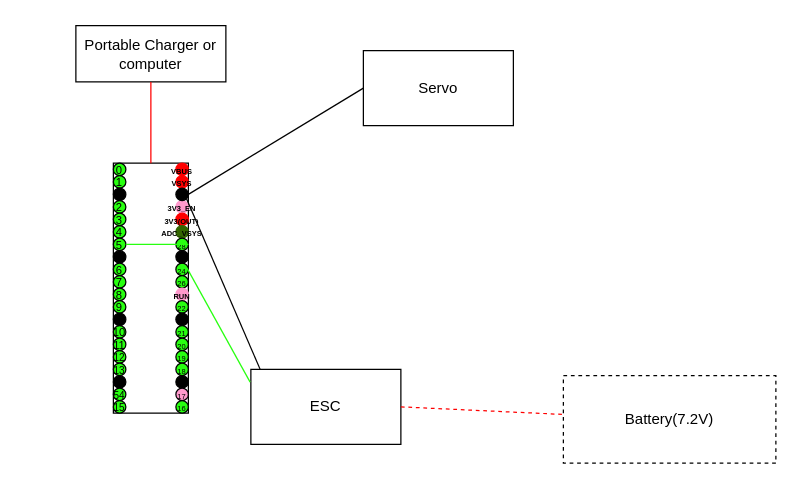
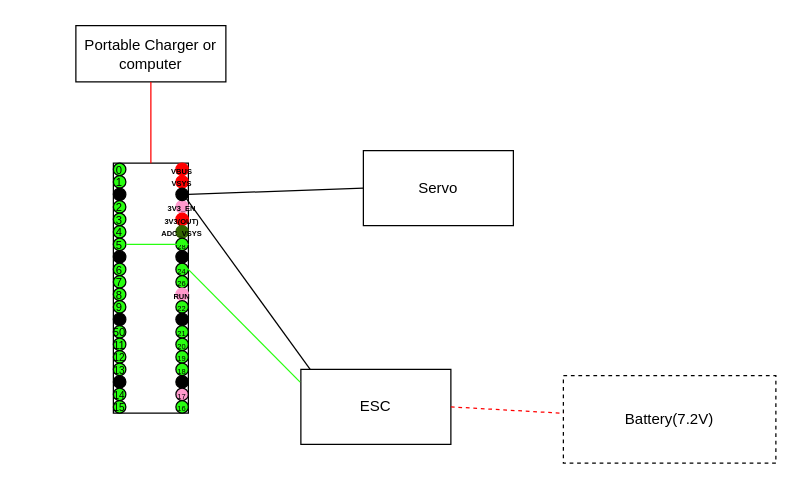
- <mxCell id="3" value="Servo" style="rounded=0;whiteSpace=wrap;html=1;" parent="1" vertex="1"><mxGeometry x="290" y="40" width="120" height="60" as="geometry" /></mxCell>
+ <mxCell id="3" value="Servo" style="rounded=0;whiteSpace=wrap;html=1;" parent="1" vertex="1"><mxGeometry x="290" y="120" width="120" height="60" as="geometry" /></mxCell>
- <mxCell id="36" value="&lt;font style=&quot;font-size: 9px;&quot;&gt;10&lt;/font&gt;" style="ellipse;whiteSpace=wrap;html=1;aspect=fixed;fillColor=#28FF10;" parent="1" vertex="1"><mxGeometry x="90" y="260" width="10" height="10" as="geometry" /></mxCell>
+ <mxCell id="36" value="&lt;font style=&quot;font-size: 9px;&quot;&gt;50&lt;/font&gt;" style="ellipse;whiteSpace=wrap;html=1;aspect=fixed;fillColor=#28FF10;" parent="1" vertex="1"><mxGeometry x="90" y="260" width="10" height="10" as="geometry" /></mxCell>
- <mxCell id="41" value="&lt;font style=&quot;font-size: 8px;&quot;&gt;54&lt;/font&gt;" style="ellipse;whiteSpace=wrap;html=1;aspect=fixed;fillColor=#28FF10;" parent="1" vertex="1"><mxGeometry x="90" y="310" width="10" height="10" as="geometry" /></mxCell>
+ <mxCell id="41" value="&lt;font style=&quot;font-size: 8px;&quot;&gt;14&lt;/font&gt;" style="ellipse;whiteSpace=wrap;html=1;aspect=fixed;fillColor=#28FF10;" parent="1" vertex="1"><mxGeometry x="90" y="310" width="10" height="10" as="geometry" /></mxCell>
- <mxCell id="2" value="ESC" style="rounded=0;whiteSpace=wrap;html=1;" parent="1" vertex="1"><mxGeometry x="200" y="295" width="120" height="60" as="geometry" /></mxCell>
+ <mxCell id="2" value="ESC" style="rounded=0;whiteSpace=wrap;html=1;" parent="1" vertex="1"><mxGeometry x="240" y="295" width="120" height="60" as="geometry" /></mxCell>
